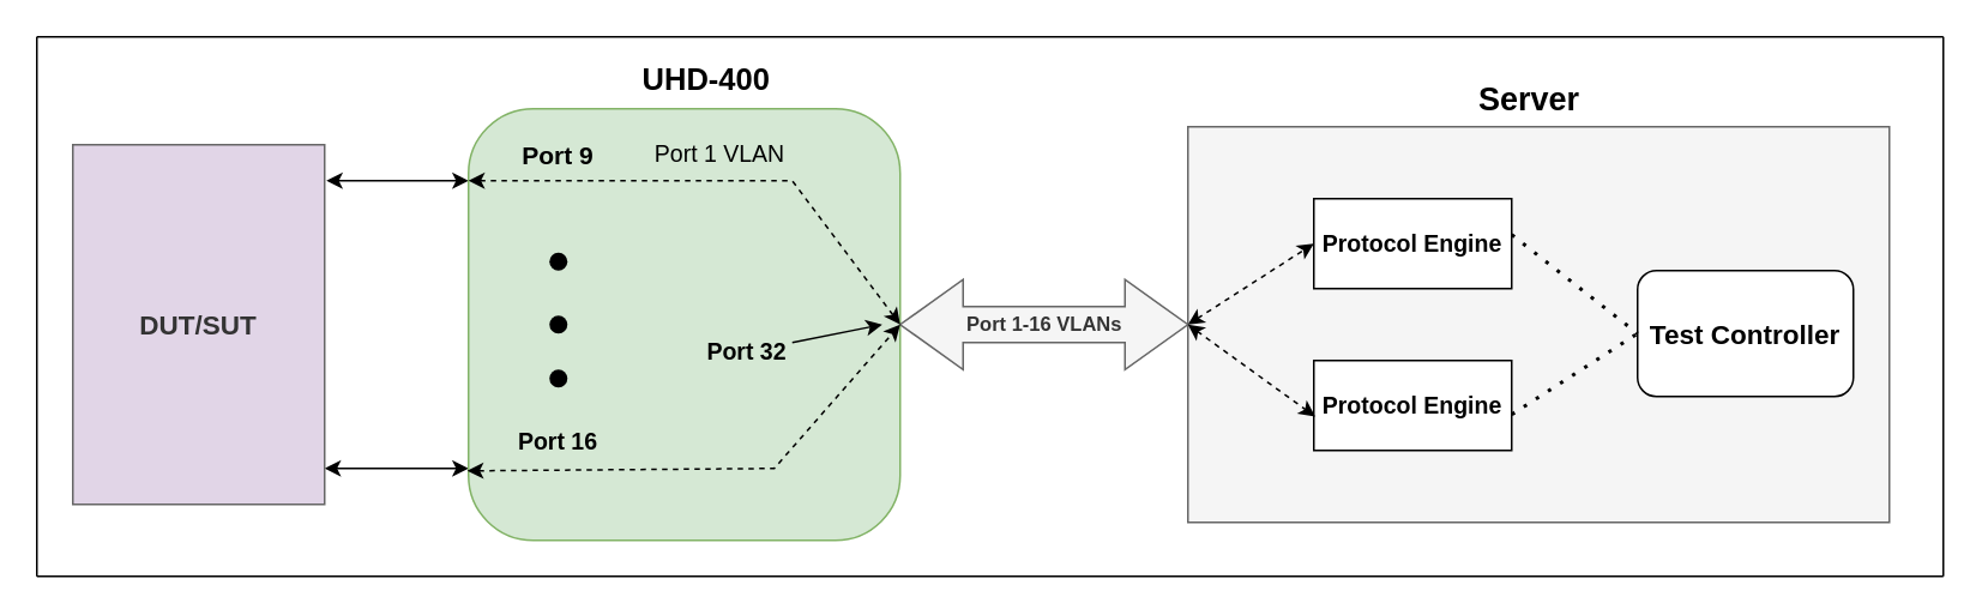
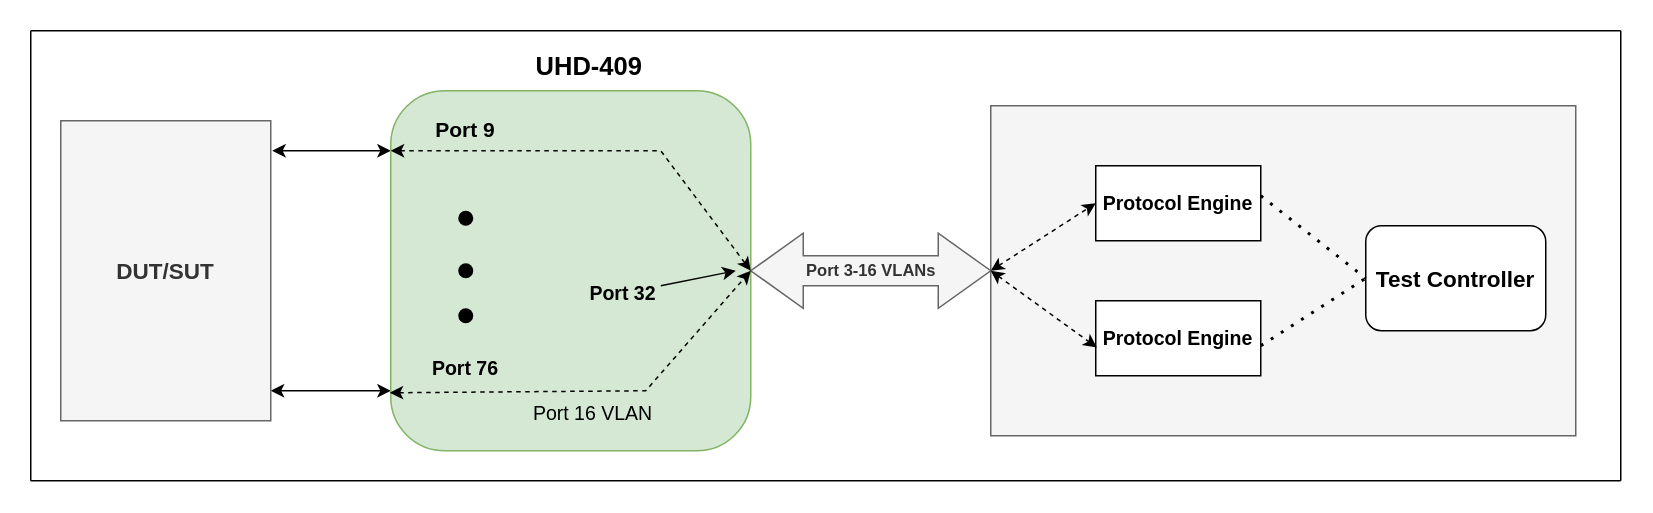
- <mxCell id="6" value="&lt;b style=&quot;font-size: 17px;&quot;&gt;UHD-400&lt;/b&gt;" style="text;html=1;strokeColor=none;fillColor=none;align=center;verticalAlign=middle;whiteSpace=wrap;rounded=0;fontSize=17;" parent="1" vertex="1"><mxGeometry x="355" y="30" width="75" height="30" as="geometry" /></mxCell>
+ <mxCell id="6" value="&lt;b style=&quot;font-size: 17px;&quot;&gt;UHD-409&lt;/b&gt;" style="text;html=1;strokeColor=none;fillColor=none;align=center;verticalAlign=middle;whiteSpace=wrap;rounded=0;fontSize=17;" parent="1" vertex="1"><mxGeometry x="355" y="30" width="75" height="30" as="geometry" /></mxCell>
- <mxCell id="12" value="&lt;b style=&quot;font-size: 18px;&quot;&gt;Server&lt;/b&gt;" style="text;html=1;strokeColor=none;fillColor=none;align=center;verticalAlign=middle;whiteSpace=wrap;rounded=0;fontSize=18;" parent="1" vertex="1"><mxGeometry x="820" y="40" width="60" height="30" as="geometry" /></mxCell>
- <mxCell id="17" value="Port 1 VLAN" style="text;html=1;strokeColor=none;fillColor=none;align=center;verticalAlign=middle;whiteSpace=wrap;rounded=0;fontSize=13;" parent="1" vertex="1"><mxGeometry x="360" y="70" width="80" height="30" as="geometry" /></mxCell>
- <mxCell id="3" value="&lt;span style=&quot;font-size: 15px;&quot;&gt;DUT/SUT&lt;/span&gt;" style="rounded=0;whiteSpace=wrap;html=1;fillColor=#e1d5e7;fontColor=#333333;strokeColor=#666666;fontSize=15;fontStyle=1;" parent="1" vertex="1"><mxGeometry x="40" y="80" width="140" height="200" as="geometry" /></mxCell>
+ <mxCell id="3" value="&lt;span style=&quot;font-size: 15px;&quot;&gt;DUT/SUT&lt;/span&gt;" style="rounded=0;whiteSpace=wrap;html=1;fillColor=#f5f5f5;fontColor=#333333;strokeColor=#666666;fontSize=15;fontStyle=1" parent="1" vertex="1"><mxGeometry x="40" y="80" width="140" height="200" as="geometry" /></mxCell>
- <mxCell id="7" value="Port 1-16 VLANs" style="html=1;shadow=0;dashed=0;align=center;verticalAlign=middle;shape=mxgraph.arrows2.twoWayArrow;dy=0.6;dx=35;fillColor=#f5f5f5;fontColor=#333333;strokeColor=#666666;fontStyle=1;fontSize=11;" parent="1" vertex="1"><mxGeometry x="500" y="155" width="160" height="50" as="geometry" /></mxCell>
+ <mxCell id="7" value="Port 3-16 VLANs" style="html=1;shadow=0;dashed=0;align=center;verticalAlign=middle;shape=mxgraph.arrows2.twoWayArrow;dy=0.6;dx=35;fillColor=#f5f5f5;fontColor=#333333;strokeColor=#666666;fontStyle=1;fontSize=11;" parent="1" vertex="1"><mxGeometry x="500" y="155" width="160" height="50" as="geometry" /></mxCell>
- <mxCell id="16" value="&lt;b style=&quot;font-size: 13px;&quot;&gt;Port 16&lt;/b&gt;" style="text;html=1;strokeColor=none;fillColor=none;align=center;verticalAlign=middle;whiteSpace=wrap;rounded=0;fontSize=13;spacing=3;" parent="1" vertex="1"><mxGeometry x="280" y="230" width="60" height="30" as="geometry" /></mxCell>
+ <mxCell id="16" value="&lt;b style=&quot;font-size: 13px;&quot;&gt;Port 76&lt;/b&gt;" style="text;html=1;strokeColor=none;fillColor=none;align=center;verticalAlign=middle;whiteSpace=wrap;rounded=0;fontSize=13;spacing=3;" parent="1" vertex="1"><mxGeometry x="280" y="230" width="60" height="30" as="geometry" /></mxCell>
+ <mxCell id="18" value="Port 16 VLAN" style="text;html=1;strokeColor=none;fillColor=none;align=center;verticalAlign=middle;whiteSpace=wrap;rounded=0;fontSize=13;" parent="1" vertex="1"><mxGeometry x="350" y="260" width="90" height="30" as="geometry" /></mxCell>
